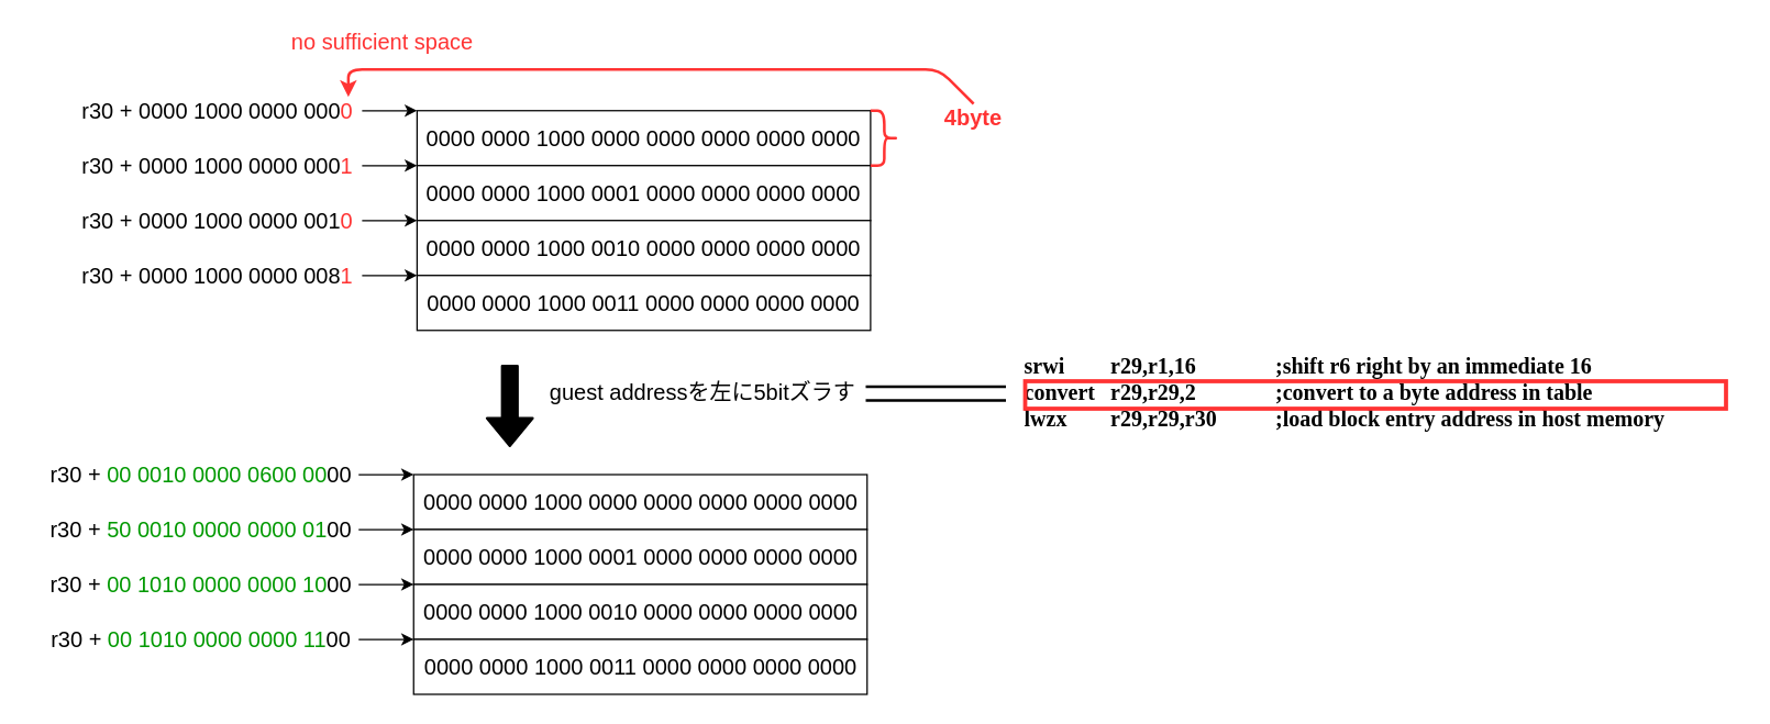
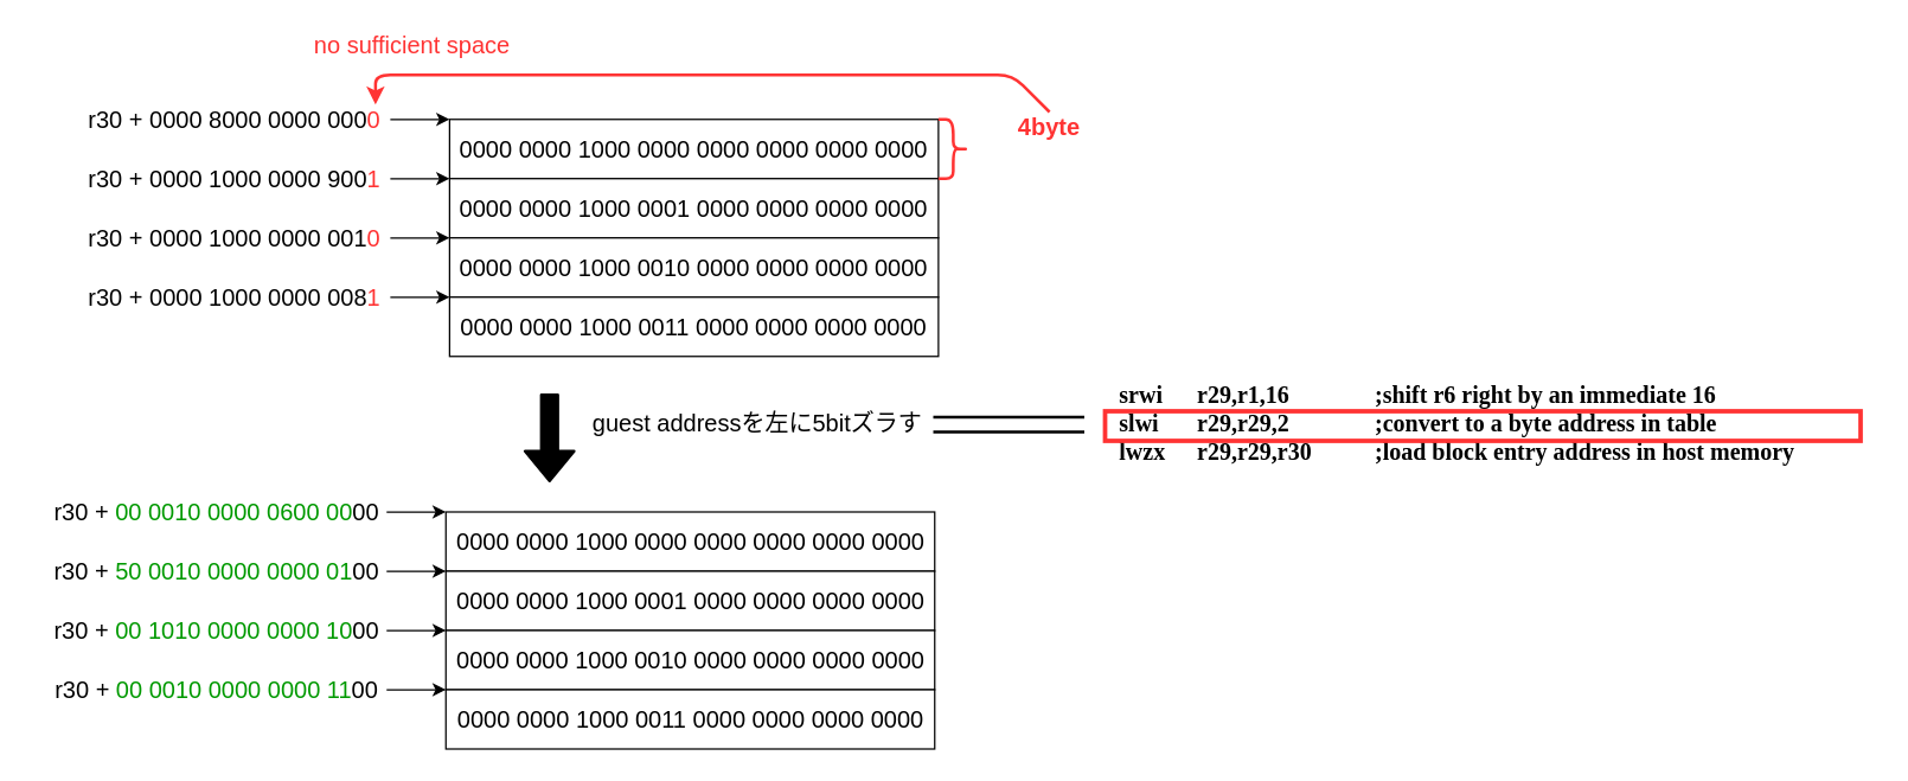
- <mxCell id="7" value="r30 + 0000 1000 0000 000&lt;font color=&quot;#ff3333&quot;&gt;0&lt;/font&gt;" style="text;html=1;strokeColor=none;fillColor=none;align=center;verticalAlign=middle;whiteSpace=wrap;rounded=0;fontSize=16;" vertex="1" parent="1"><mxGeometry x="53" y="70" width="210" height="20" as="geometry" /></mxCell>
+ <mxCell id="7" value="r30 + 0000 8000 0000 000&lt;font color=&quot;#ff3333&quot;&gt;0&lt;/font&gt;" style="text;html=1;strokeColor=none;fillColor=none;align=center;verticalAlign=middle;whiteSpace=wrap;rounded=0;fontSize=16;" vertex="1" parent="1"><mxGeometry x="53" y="70" width="210" height="20" as="geometry" /></mxCell>
- <mxCell id="9" value="r30 + 0000 1000 0000 000&lt;font color=&quot;#ff3333&quot;&gt;1&lt;/font&gt;" style="text;html=1;strokeColor=none;fillColor=none;align=center;verticalAlign=middle;whiteSpace=wrap;rounded=0;fontSize=16;" vertex="1" parent="1"><mxGeometry x="53" y="110" width="210" height="20" as="geometry" /></mxCell>
+ <mxCell id="9" value="r30 + 0000 1000 0000 900&lt;font color=&quot;#ff3333&quot;&gt;1&lt;/font&gt;" style="text;html=1;strokeColor=none;fillColor=none;align=center;verticalAlign=middle;whiteSpace=wrap;rounded=0;fontSize=16;" vertex="1" parent="1"><mxGeometry x="53" y="110" width="210" height="20" as="geometry" /></mxCell>
- <mxCell id="32" value="&lt;div style=&quot;text-align: left&quot;&gt;&lt;b&gt;&lt;font face=&quot;Comic Sans MS&quot;&gt;srwi&lt;/font&gt;&lt;/b&gt;&lt;/div&gt;&lt;b&gt;&lt;div style=&quot;text-align: left&quot;&gt;&lt;b&gt;&lt;font face=&quot;Comic Sans MS&quot;&gt;convert&lt;/font&gt;&lt;/b&gt;&lt;/div&gt;&lt;font face=&quot;Comic Sans MS&quot;&gt;&lt;div style=&quot;text-align: left&quot;&gt;&lt;b style=&quot;font-family: &amp;#34;helvetica&amp;#34;&quot;&gt;&lt;font face=&quot;Comic Sans MS&quot;&gt;lwzx&lt;/font&gt;&lt;/b&gt;&lt;/div&gt;&lt;/font&gt;&lt;/b&gt;" style="text;html=1;strokeColor=none;fillColor=none;align=center;verticalAlign=middle;whiteSpace=wrap;rounded=0;fontSize=16;" vertex="1" parent="1"><mxGeometry x="745.5" y="170" width="50" height="230" as="geometry" /></mxCell>
+ <mxCell id="32" value="&lt;div style=&quot;text-align: left&quot;&gt;&lt;b&gt;&lt;font face=&quot;Comic Sans MS&quot;&gt;srwi&lt;/font&gt;&lt;/b&gt;&lt;/div&gt;&lt;b&gt;&lt;div style=&quot;text-align: left&quot;&gt;&lt;b&gt;&lt;font face=&quot;Comic Sans MS&quot;&gt;slwi&lt;/font&gt;&lt;/b&gt;&lt;/div&gt;&lt;font face=&quot;Comic Sans MS&quot;&gt;&lt;div style=&quot;text-align: left&quot;&gt;&lt;b style=&quot;font-family: &amp;#34;helvetica&amp;#34;&quot;&gt;&lt;font face=&quot;Comic Sans MS&quot;&gt;lwzx&lt;/font&gt;&lt;/b&gt;&lt;/div&gt;&lt;/font&gt;&lt;/b&gt;" style="text;html=1;strokeColor=none;fillColor=none;align=center;verticalAlign=middle;whiteSpace=wrap;rounded=0;fontSize=16;" vertex="1" parent="1"><mxGeometry x="745.5" y="170" width="50" height="230" as="geometry" /></mxCell>
- <mxCell id="28" value="r30 + &lt;font color=&quot;#009900&quot;&gt;00 1010 0000 0000 11&lt;/font&gt;00" style="text;html=1;strokeColor=none;fillColor=none;align=center;verticalAlign=middle;whiteSpace=wrap;rounded=0;fontSize=16;" vertex="1" parent="1"><mxGeometry x="30.5" y="455" width="230" height="20" as="geometry" /></mxCell>
+ <mxCell id="28" value="r30 + &lt;font color=&quot;#009900&quot;&gt;00 0010 0000 0000 11&lt;/font&gt;00" style="text;html=1;strokeColor=none;fillColor=none;align=center;verticalAlign=middle;whiteSpace=wrap;rounded=0;fontSize=16;" vertex="1" parent="1"><mxGeometry x="30.5" y="455" width="230" height="20" as="geometry" /></mxCell>
